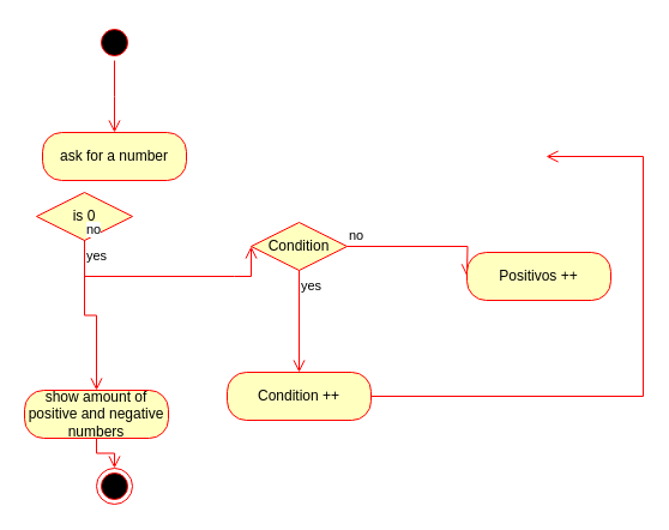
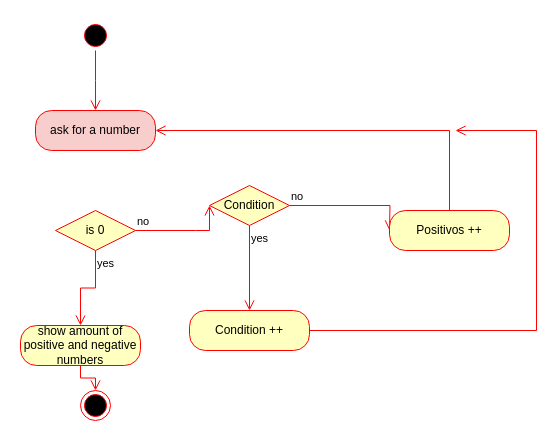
- <mxCell id="4" value="ask for a number" style="rounded=1;whiteSpace=wrap;html=1;arcSize=40;fontColor=#000000;fillColor=#ffffc0;strokeColor=#ff0000;" parent="1" vertex="1"><mxGeometry x="35" y="110" width="120" height="40" as="geometry" /></mxCell>
+ <mxCell id="4" value="ask for a number" style="rounded=1;whiteSpace=wrap;html=1;arcSize=40;fontColor=#000000;fillColor=#f8cecc;strokeColor=#ff0000;" parent="1" vertex="1"><mxGeometry x="35" y="110" width="120" height="40" as="geometry" /></mxCell>
+ <mxCell id="15" value="" style="edgeStyle=orthogonalEdgeStyle;html=1;verticalAlign=bottom;endArrow=open;endSize=8;strokeColor=#ff0000;rounded=0;entryX=1;entryY=0.5;entryDx=0;entryDy=0;" edge="1" source="14" parent="1" target="4"><mxGeometry relative="1" as="geometry"><mxPoint x="449" y="310" as="targetPoint" /><Array as="points"><mxPoint x="449" y="130" /></Array></mxGeometry></mxCell>
- <mxCell id="5" value="is 0" style="rhombus;whiteSpace=wrap;html=1;fontColor=#000000;fillColor=#ffffc0;strokeColor=#ff0000;" parent="1" vertex="1"><mxGeometry x="30" y="160" width="80" height="40" as="geometry" /></mxCell>
+ <mxCell id="5" value="is 0" style="rhombus;whiteSpace=wrap;html=1;fontColor=#000000;fillColor=#ffffc0;strokeColor=#ff0000;" parent="1" vertex="1"><mxGeometry x="55" y="210" width="80" height="40" as="geometry" /></mxCell>
